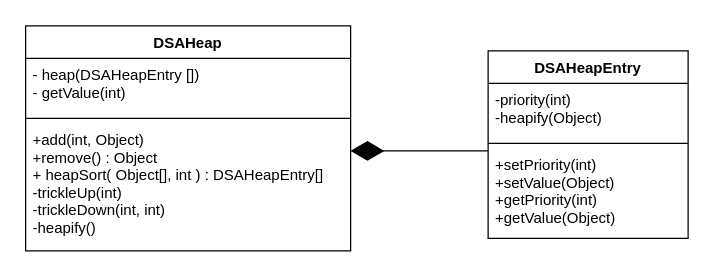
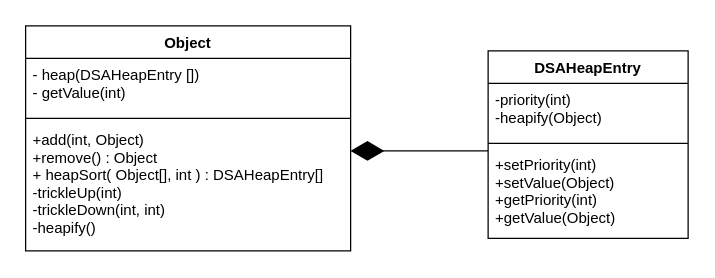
- <mxCell id="2" value="DSAHeap" style="swimlane;fontStyle=1;align=center;verticalAlign=top;childLayout=stackLayout;horizontal=1;startSize=26;horizontalStack=0;resizeParent=1;resizeParentMax=0;resizeLast=0;collapsible=1;marginBottom=0;" vertex="1" parent="1"><mxGeometry x="20" y="20" width="260" height="180" as="geometry" /></mxCell>
+ <mxCell id="2" value="Object" style="swimlane;fontStyle=1;align=center;verticalAlign=top;childLayout=stackLayout;horizontal=1;startSize=26;horizontalStack=0;resizeParent=1;resizeParentMax=0;resizeLast=0;collapsible=1;marginBottom=0;" vertex="1" parent="1"><mxGeometry x="20" y="20" width="260" height="180" as="geometry" /></mxCell>
